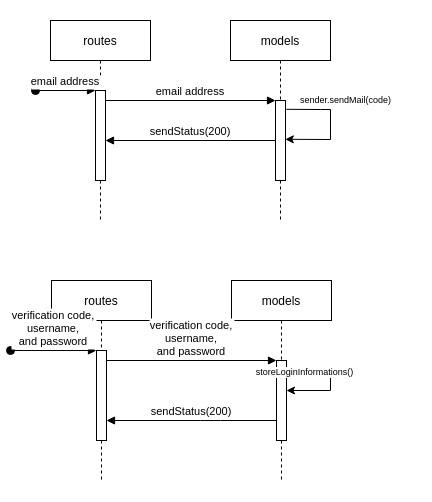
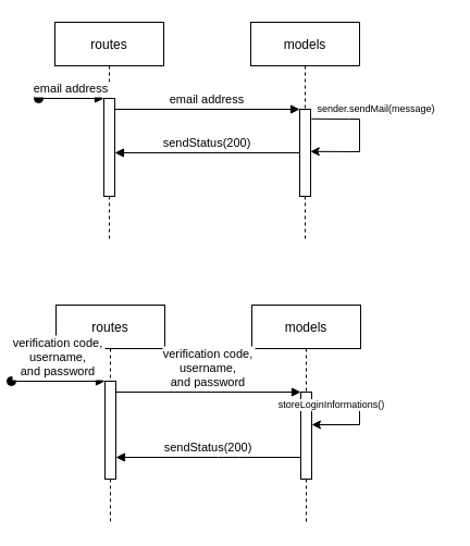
- <mxCell id="19" value="sender.sendMail(code)" style="text;html=1;align=center;verticalAlign=middle;resizable=0;points=[];autosize=1;strokeColor=none;fillColor=none;fontSize=9;" vertex="1" parent="1"><mxGeometry x="250" y="90" width="130" height="20" as="geometry" /></mxCell>
+ <mxCell id="19" value="sender.sendMail(message)" style="text;html=1;align=center;verticalAlign=middle;resizable=0;points=[];autosize=1;strokeColor=none;fillColor=none;fontSize=9;" vertex="1" parent="1"><mxGeometry x="250" y="90" width="130" height="20" as="geometry" /></mxCell>
